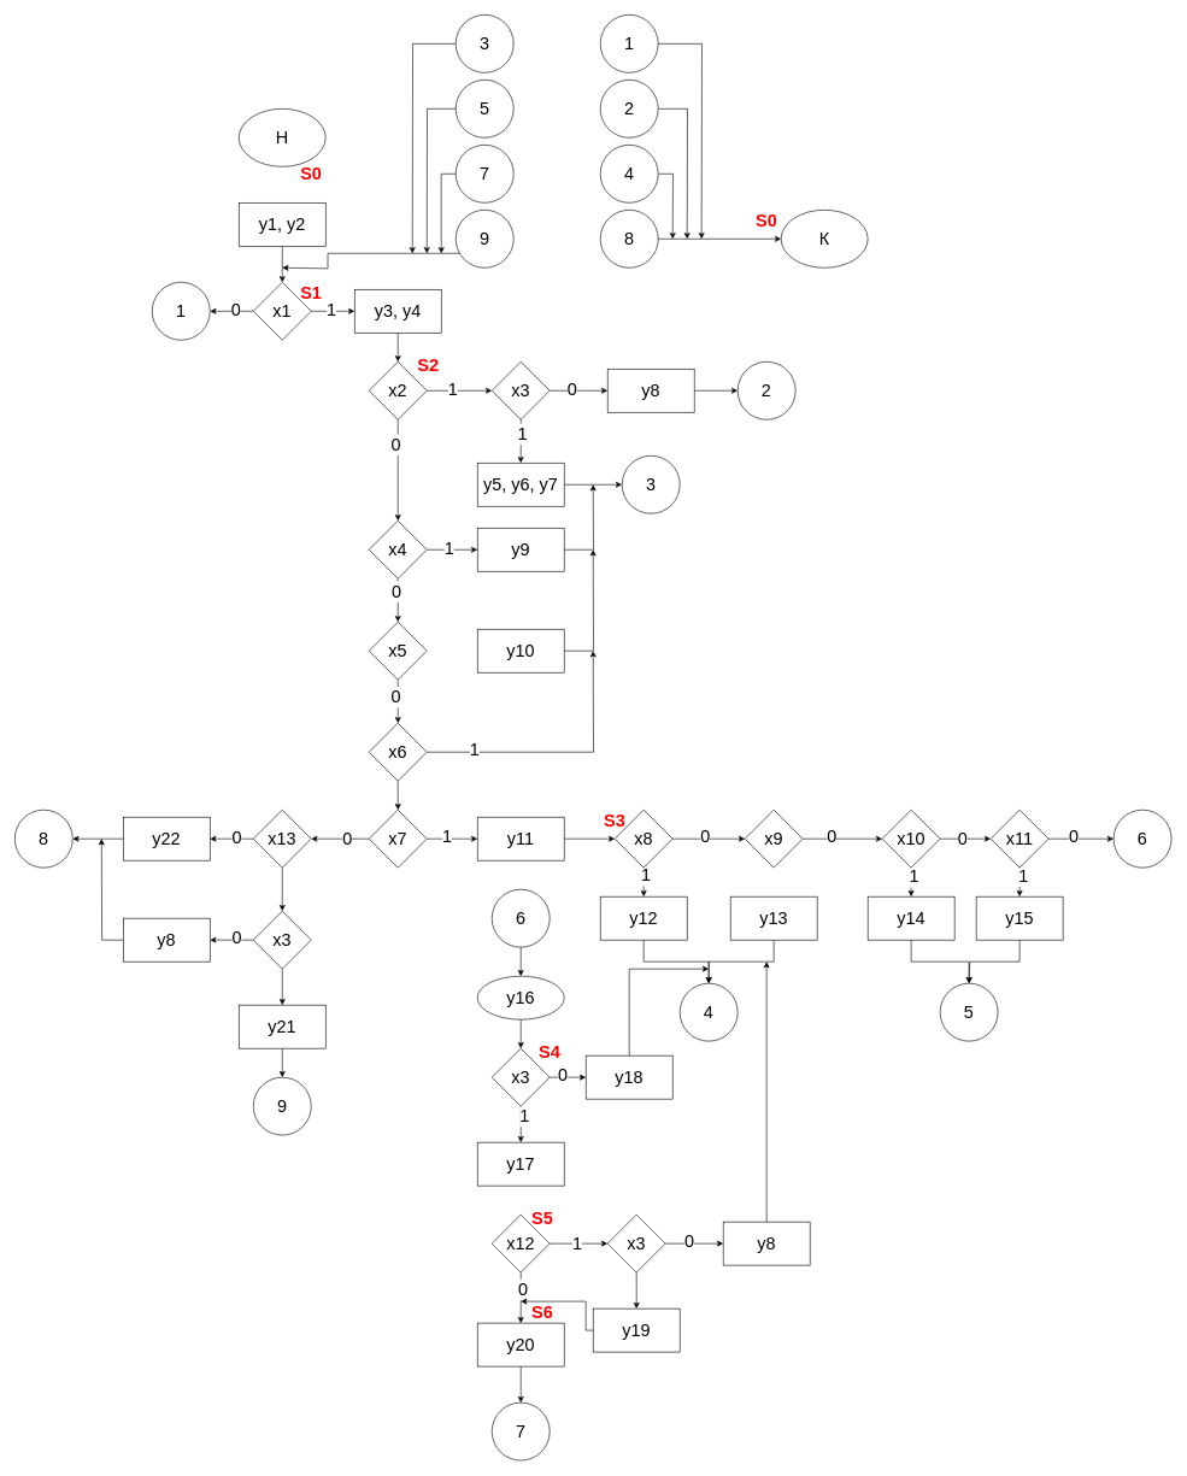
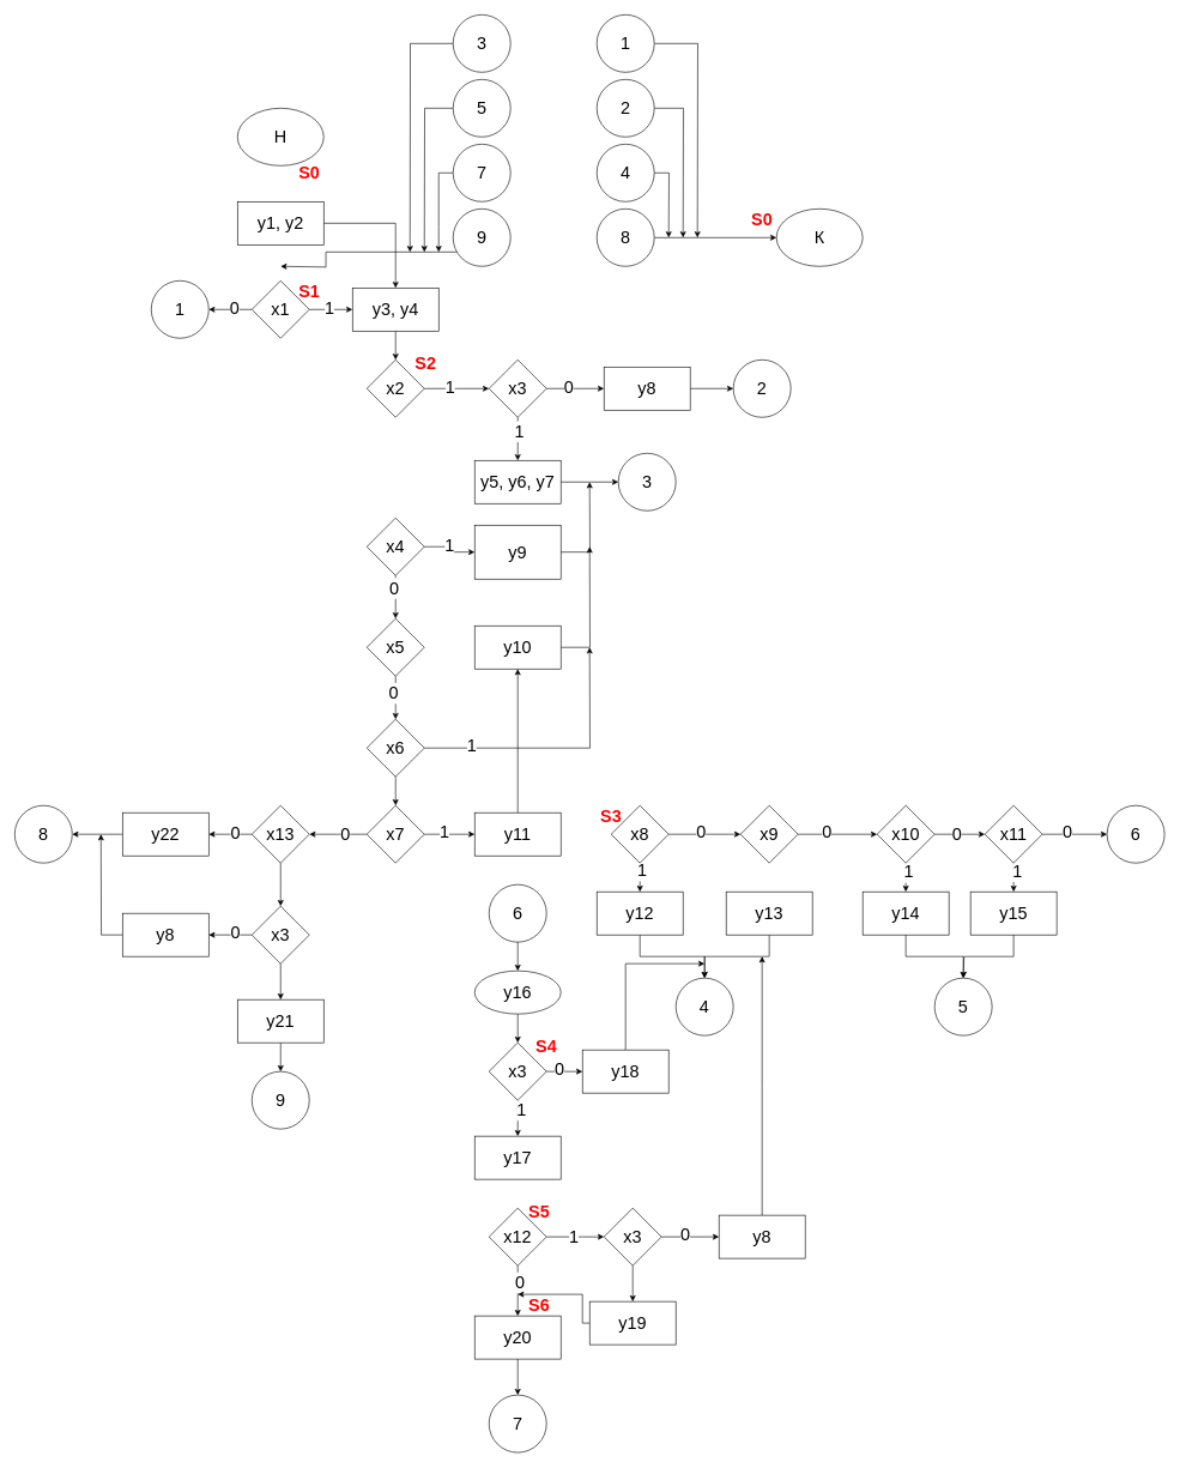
- <mxCell id="3" style="edgeStyle=orthogonalEdgeStyle;rounded=0;orthogonalLoop=1;jettySize=auto;html=1;entryX=0.5;entryY=0;entryDx=0;entryDy=0;fontSize=24;fontStyle=0" edge="1" parent="1" source="4" target="9"><mxGeometry relative="1" as="geometry" /></mxCell>
+ <mxCell id="3" style="edgeStyle=orthogonalEdgeStyle;rounded=0;orthogonalLoop=1;jettySize=auto;html=1;fontSize=24;fontStyle=0;" edge="1" parent="1" source="4" target="12"><mxGeometry relative="1" as="geometry" /></mxCell>
- <mxCell id="13" style="edgeStyle=orthogonalEdgeStyle;rounded=0;orthogonalLoop=1;jettySize=auto;html=1;entryX=0.5;entryY=0;entryDx=0;entryDy=0;fontSize=24;fontStyle=0" edge="1" parent="1" source="17" target="33"><mxGeometry relative="1" as="geometry"><mxPoint x="550" y="710" as="targetPoint" /></mxGeometry></mxCell>
- <mxCell id="14" value="0" style="edgeLabel;html=1;align=center;verticalAlign=middle;resizable=0;points=[];fontSize=24;fontStyle=0" vertex="1" connectable="0" parent="13"><mxGeometry x="-0.513" y="-4" relative="1" as="geometry"><mxPoint as="offset" /></mxGeometry></mxCell>
- <mxCell id="35" value="y9" style="rounded=0;whiteSpace=wrap;html=1;fontSize=24;fontStyle=0" vertex="1" parent="1"><mxGeometry x="660" y="730" width="120" height="60" as="geometry" /></mxCell>
+ <mxCell id="35" value="y9" style="rounded=0;whiteSpace=wrap;html=1;fontSize=24;fontStyle=0" vertex="1" parent="1"><mxGeometry x="660" y="730" width="120" height="75" as="geometry" /></mxCell>
- <mxCell id="50" style="edgeStyle=orthogonalEdgeStyle;rounded=0;orthogonalLoop=1;jettySize=auto;html=1;entryX=0;entryY=0.5;entryDx=0;entryDy=0;fontSize=24;fontStyle=0" edge="1" parent="1" source="51" target="56"><mxGeometry relative="1" as="geometry" /></mxCell>
+ <mxCell id="50" style="edgeStyle=orthogonalEdgeStyle;rounded=0;orthogonalLoop=1;jettySize=auto;html=1;fontSize=24;fontStyle=0;" edge="1" parent="1" source="51" target="40"><mxGeometry relative="1" as="geometry" /></mxCell>
